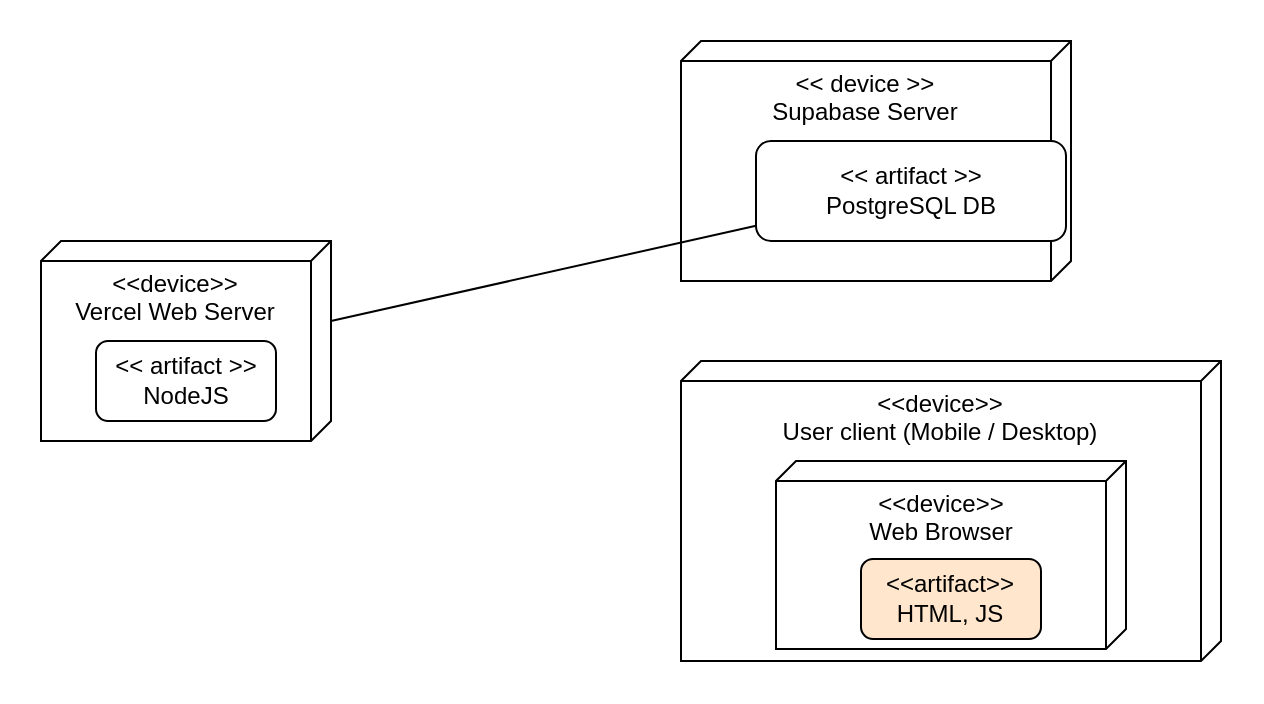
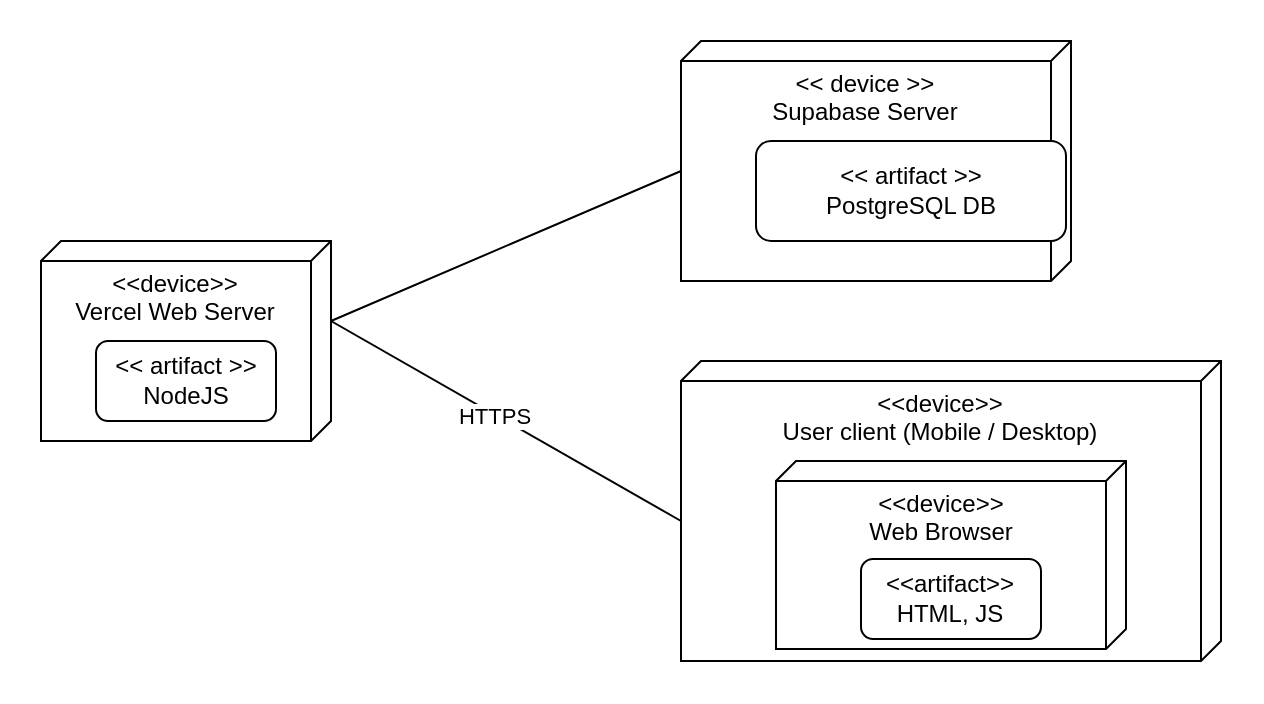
- <mxCell id="6" value="" style="endArrow=none;html=1;rounded=0;exitX=0;exitY=0;exitDx=40;exitDy=0;exitPerimeter=0;" edge="1" parent="1" source="2" target="5"><mxGeometry width="50" height="50" relative="1" as="geometry"><mxPoint x="110" y="140" as="sourcePoint" /><mxPoint x="160" y="90" as="targetPoint" /></mxGeometry></mxCell>
+ <mxCell id="6" value="" style="endArrow=none;html=1;rounded=0;exitX=0;exitY=0;exitDx=40;exitDy=0;exitPerimeter=0;entryX=0;entryY=0;entryDx=65;entryDy=195;entryPerimeter=0;" edge="1" parent="1" source="2" target="4"><mxGeometry width="50" height="50" relative="1" as="geometry"><mxPoint x="110" y="140" as="sourcePoint" /><mxPoint x="160" y="90" as="targetPoint" /></mxGeometry></mxCell>
+ <mxCell id="9" value="" style="endArrow=none;html=1;rounded=0;exitX=0;exitY=0;exitDx=40;exitDy=0;exitPerimeter=0;entryX=0;entryY=0;entryDx=80;entryDy=270;entryPerimeter=0;" edge="1" parent="1" source="2" target="3"><mxGeometry width="50" height="50" relative="1" as="geometry"><mxPoint x="130" y="170" as="sourcePoint" /><mxPoint x="220" y="95" as="targetPoint" /></mxGeometry></mxCell>
+ <mxCell id="10" value="HTTPS" style="edgeLabel;html=1;align=center;verticalAlign=middle;resizable=0;points=[];" vertex="1" connectable="0" parent="9"><mxGeometry x="-0.069" y="-1" relative="1" as="geometry"><mxPoint as="offset" /></mxGeometry></mxCell>
- <mxCell id="8" value="&amp;lt;&amp;lt;artifact&amp;gt;&amp;gt;&lt;br&gt;HTML, JS" style="rounded=1;whiteSpace=wrap;html=1;align=center;fillColor=#ffe6cc;" vertex="1" parent="1"><mxGeometry x="430" y="279" width="90" height="40" as="geometry" /></mxCell>
+ <mxCell id="8" value="&amp;lt;&amp;lt;artifact&amp;gt;&amp;gt;&lt;br&gt;HTML, JS" style="rounded=1;whiteSpace=wrap;html=1;align=center;" vertex="1" parent="1"><mxGeometry x="430" y="279" width="90" height="40" as="geometry" /></mxCell>
